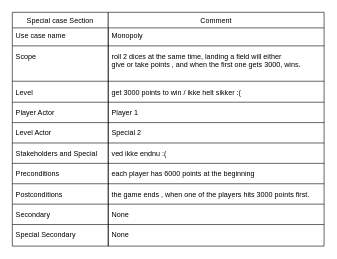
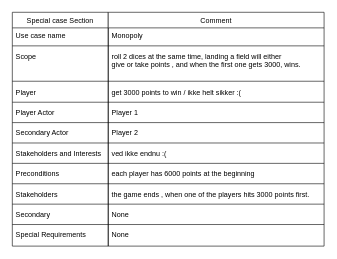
- <mxCell id="7" value="Level" style="text;align=left;verticalAlign=top;spacingLeft=4;spacingRight=4;overflow=hidden;rotatable=0;points=[[0,0.5],[1,0.5]];portConstraint=eastwest;rounded=0;shadow=0;html=0;" parent="2" vertex="1"><mxGeometry y="120" width="160" height="26" as="geometry" /></mxCell>
+ <mxCell id="7" value="Player" style="text;align=left;verticalAlign=top;spacingLeft=4;spacingRight=4;overflow=hidden;rotatable=0;points=[[0,0.5],[1,0.5]];portConstraint=eastwest;rounded=0;shadow=0;html=0;" parent="2" vertex="1"><mxGeometry y="120" width="160" height="26" as="geometry" /></mxCell>
- <mxCell id="11" value="Level Actor" style="text;align=left;verticalAlign=top;spacingLeft=4;spacingRight=4;overflow=hidden;rotatable=0;points=[[0,0.5],[1,0.5]];portConstraint=eastwest;rounded=0;shadow=0;html=0;" parent="2" vertex="1"><mxGeometry y="188" width="160" height="26" as="geometry" /></mxCell>
+ <mxCell id="11" value="Secondary Actor" style="text;align=left;verticalAlign=top;spacingLeft=4;spacingRight=4;overflow=hidden;rotatable=0;points=[[0,0.5],[1,0.5]];portConstraint=eastwest;rounded=0;shadow=0;html=0;" parent="2" vertex="1"><mxGeometry y="188" width="160" height="26" as="geometry" /></mxCell>
- <mxCell id="31" value="Special 2" style="text;align=left;verticalAlign=top;spacingLeft=4;spacingRight=4;overflow=hidden;rotatable=0;points=[[0,0.5],[1,0.5]];portConstraint=eastwest;rounded=0;shadow=0;html=0;" parent="22" vertex="1"><mxGeometry y="188" width="360" height="26" as="geometry" /></mxCell>
+ <mxCell id="31" value="Player 2" style="text;align=left;verticalAlign=top;spacingLeft=4;spacingRight=4;overflow=hidden;rotatable=0;points=[[0,0.5],[1,0.5]];portConstraint=eastwest;rounded=0;shadow=0;html=0;" parent="22" vertex="1"><mxGeometry y="188" width="360" height="26" as="geometry" /></mxCell>
- <mxCell id="13" value="Stakeholders and Special" style="text;align=left;verticalAlign=top;spacingLeft=4;spacingRight=4;overflow=hidden;rotatable=0;points=[[0,0.5],[1,0.5]];portConstraint=eastwest;" parent="2" vertex="1"><mxGeometry y="222" width="160" height="26" as="geometry" /></mxCell>
+ <mxCell id="13" value="Stakeholders and Interests" style="text;align=left;verticalAlign=top;spacingLeft=4;spacingRight=4;overflow=hidden;rotatable=0;points=[[0,0.5],[1,0.5]];portConstraint=eastwest;" parent="2" vertex="1"><mxGeometry y="222" width="160" height="26" as="geometry" /></mxCell>
- <mxCell id="17" value="Postconditions" style="text;align=left;verticalAlign=top;spacingLeft=4;spacingRight=4;overflow=hidden;rotatable=0;points=[[0,0.5],[1,0.5]];portConstraint=eastwest;" parent="2" vertex="1"><mxGeometry y="290" width="160" height="26" as="geometry" /></mxCell>
+ <mxCell id="17" value="Stakeholders" style="text;align=left;verticalAlign=top;spacingLeft=4;spacingRight=4;overflow=hidden;rotatable=0;points=[[0,0.5],[1,0.5]];portConstraint=eastwest;" parent="2" vertex="1"><mxGeometry y="290" width="160" height="26" as="geometry" /></mxCell>
- <mxCell id="21" value="Special Secondary" style="text;align=left;verticalAlign=top;spacingLeft=4;spacingRight=4;overflow=hidden;rotatable=0;points=[[0,0.5],[1,0.5]];portConstraint=eastwest;rounded=0;shadow=0;html=0;" parent="2" vertex="1"><mxGeometry y="358" width="160" height="26" as="geometry" /></mxCell>
+ <mxCell id="21" value="Special Requirements" style="text;align=left;verticalAlign=top;spacingLeft=4;spacingRight=4;overflow=hidden;rotatable=0;points=[[0,0.5],[1,0.5]];portConstraint=eastwest;rounded=0;shadow=0;html=0;" parent="2" vertex="1"><mxGeometry y="358" width="160" height="26" as="geometry" /></mxCell>
